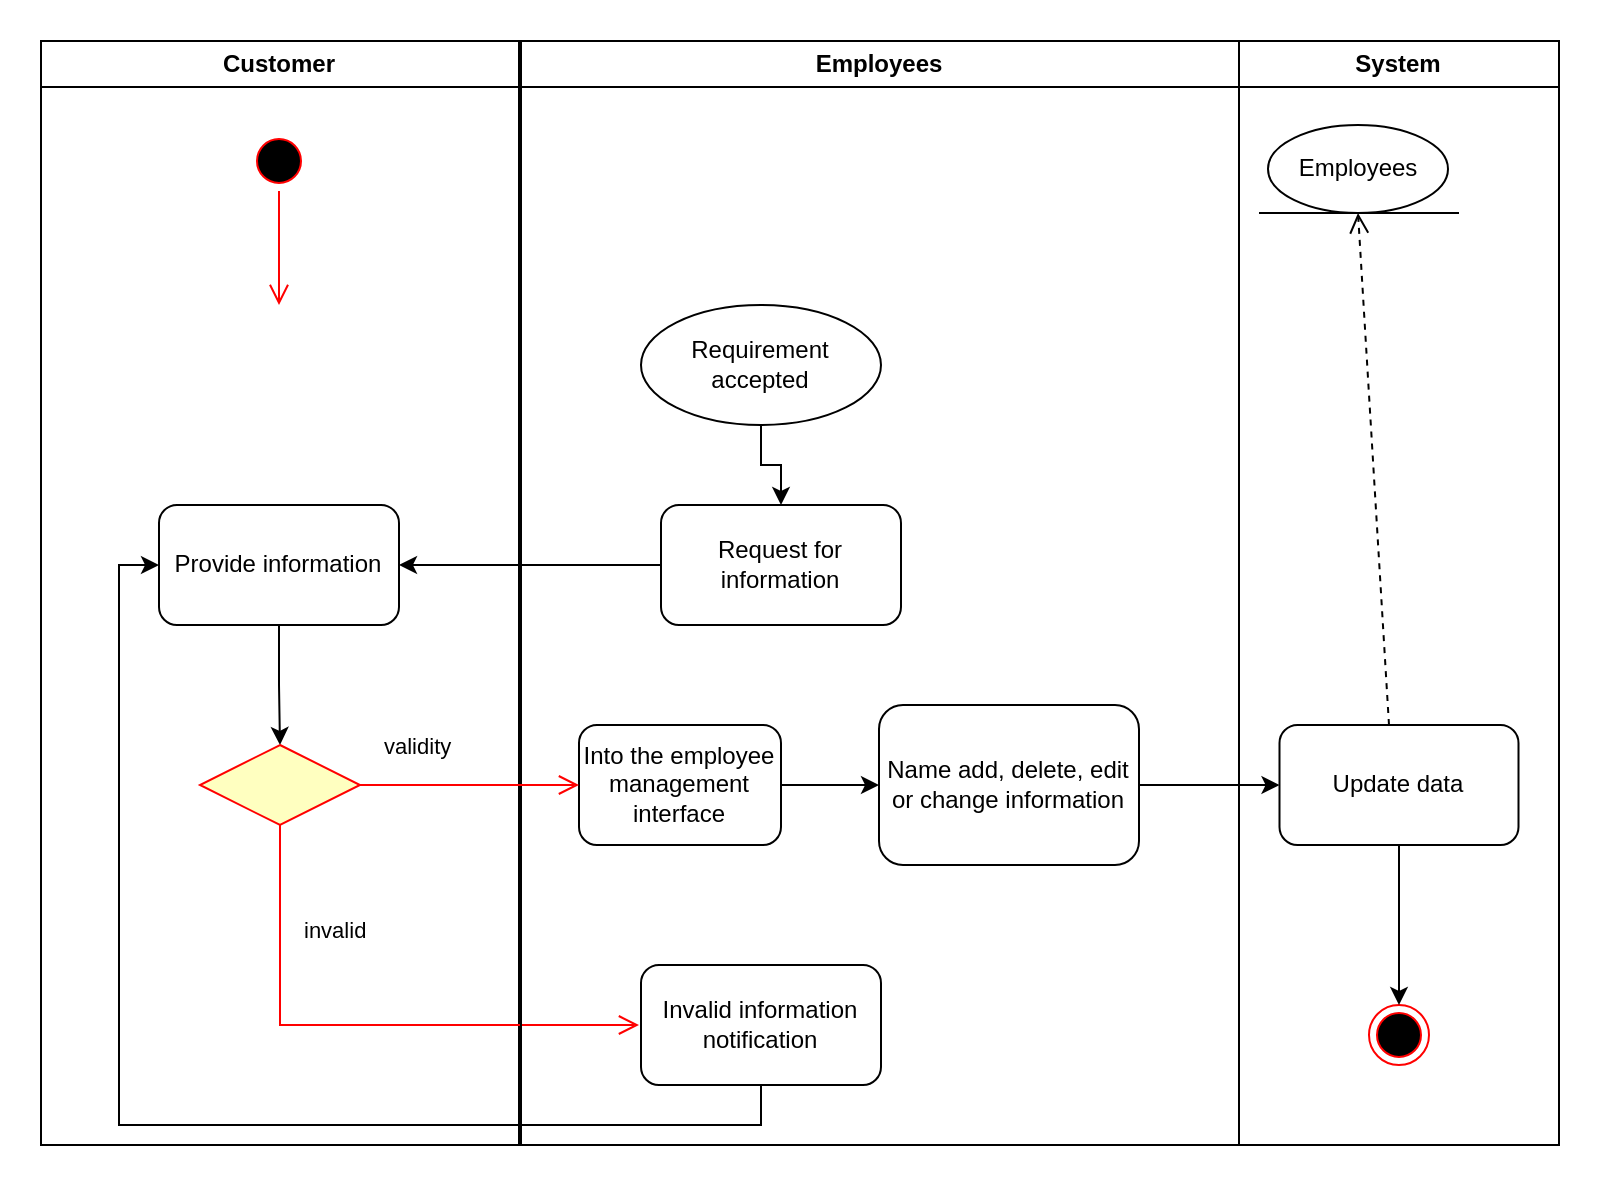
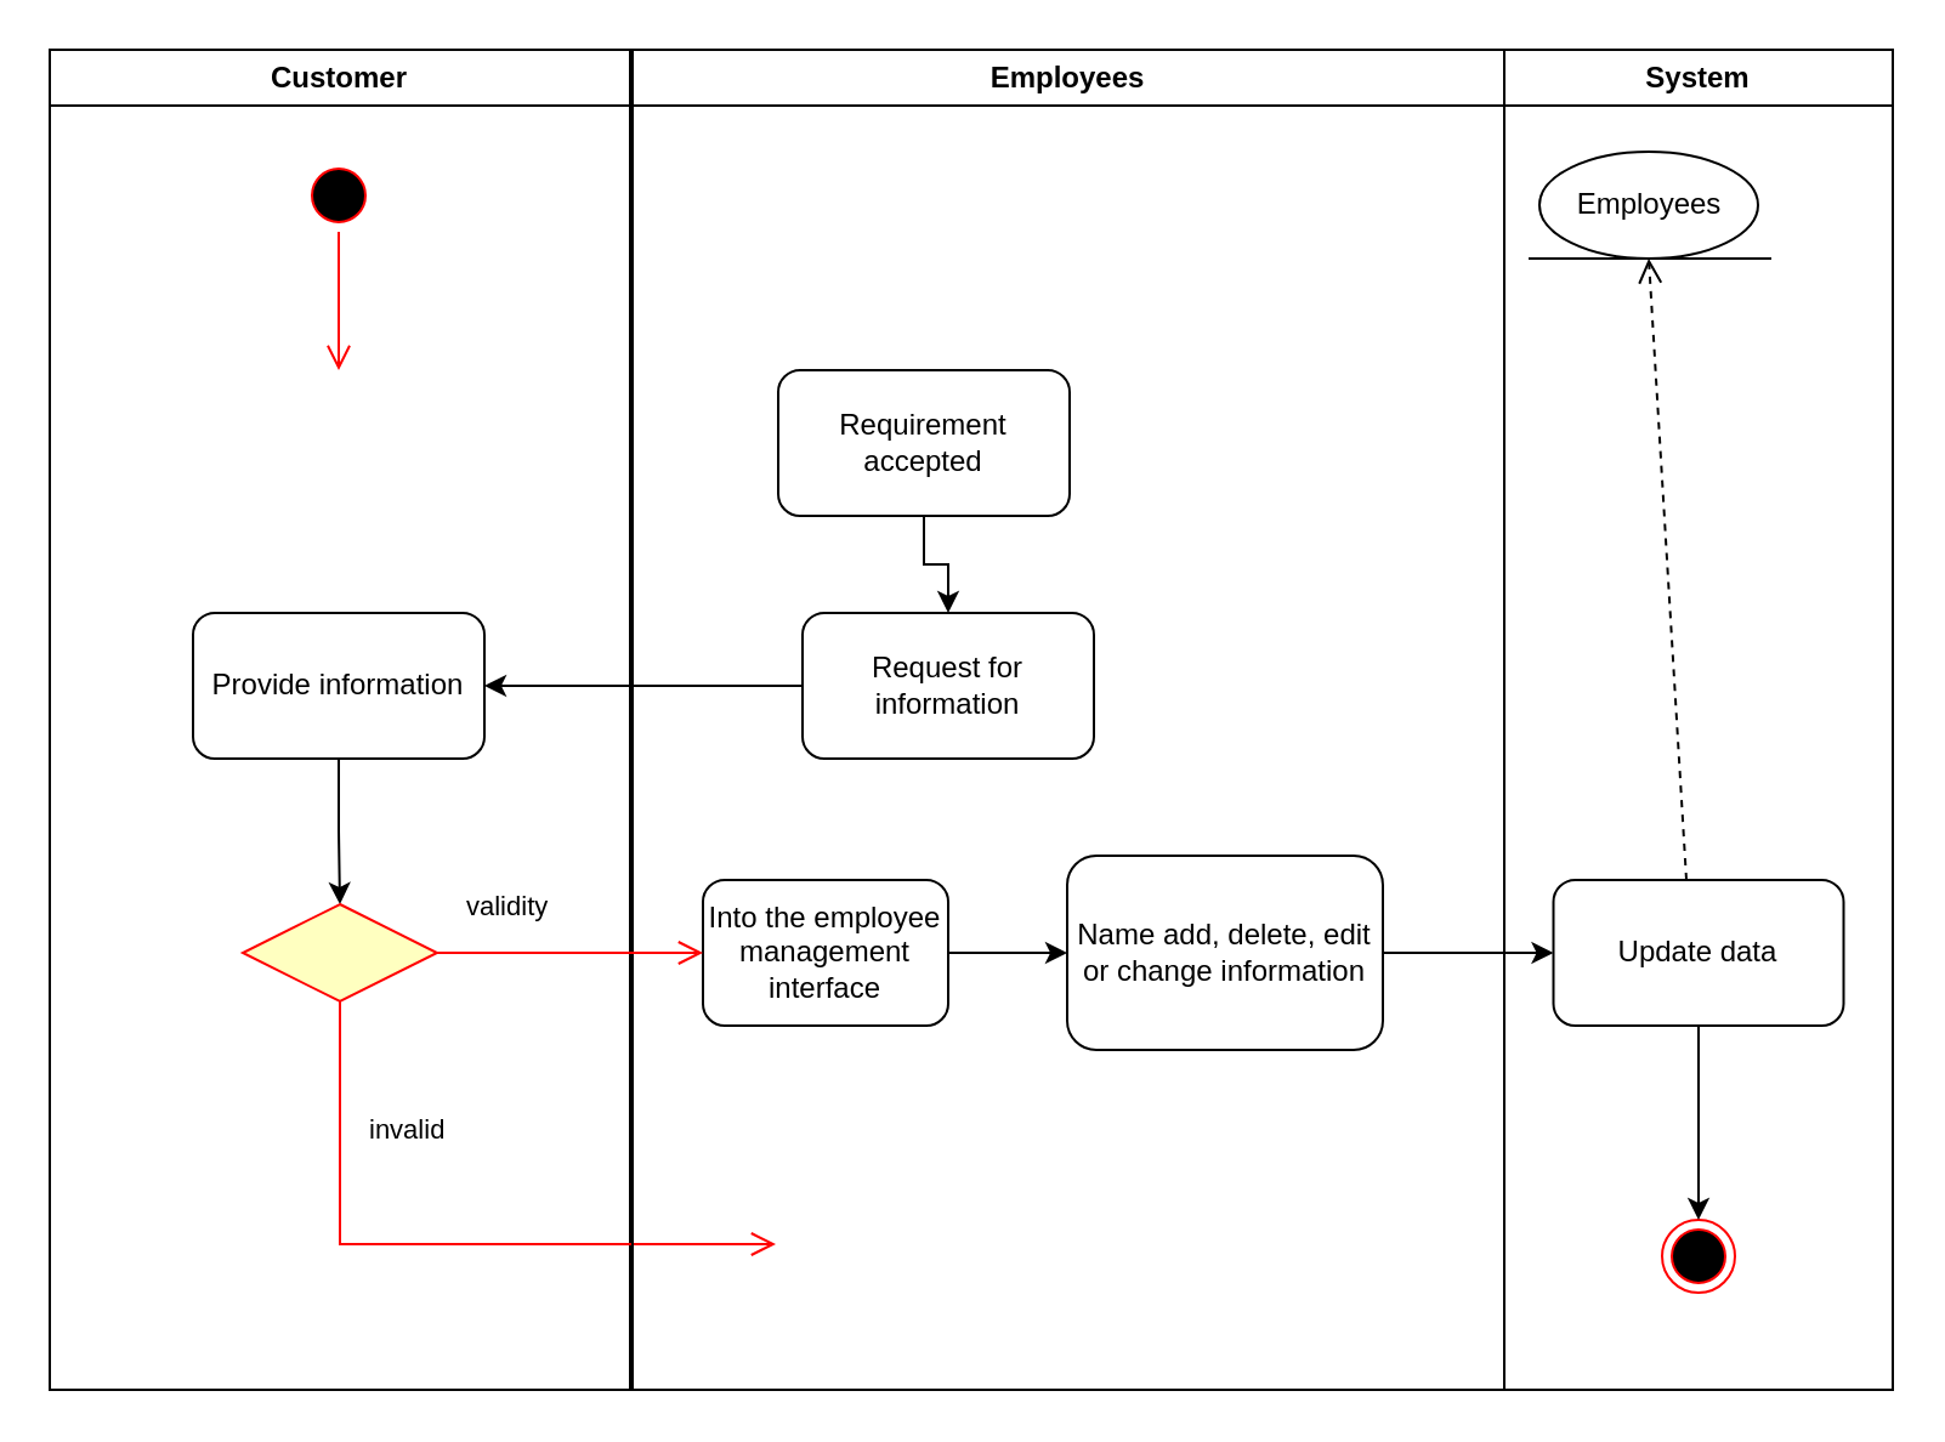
- <mxCell id="13" value="Requirement accepted" style="ellipse;whiteSpace=wrap;html=1;" vertex="1" parent="8"><mxGeometry x="60" y="132" width="120" height="60" as="geometry" /></mxCell>
+ <mxCell id="13" value="Requirement accepted" style="whiteSpace=wrap;html=1;rounded=1;" vertex="1" parent="8"><mxGeometry x="60" y="132" width="120" height="60" as="geometry" /></mxCell>
- <mxCell id="11" value="Invalid information notification" style="whiteSpace=wrap;html=1;rounded=1;" vertex="1" parent="8"><mxGeometry x="60" y="462" width="120" height="60" as="geometry" /></mxCell>
- <mxCell id="24" style="edgeStyle=orthogonalEdgeStyle;rounded=0;orthogonalLoop=1;jettySize=auto;html=1;exitX=0.5;exitY=1;exitDx=0;exitDy=0;strokeColor=#000000;fillColor=#FC0000;entryX=0;entryY=0.5;entryDx=0;entryDy=0;" edge="1" parent="1" source="11" target="5"><mxGeometry relative="1" as="geometry"><mxPoint x="59" y="282" as="targetPoint" /></mxGeometry></mxCell>
